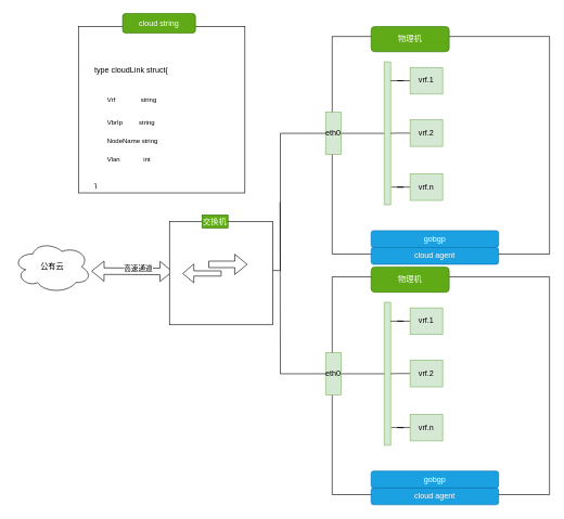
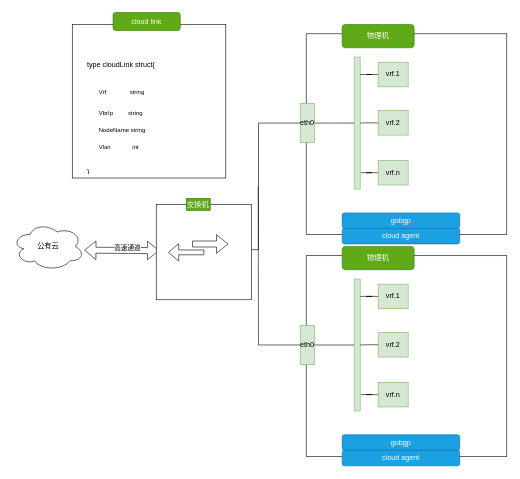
- <mxCell id="22" value="cloud string" style="rounded=1;whiteSpace=wrap;html=1;fillColor=#60a917;strokeColor=#2D7600;fontColor=#ffffff;" vertex="1" parent="1"><mxGeometry x="188" y="20" width="112" height="30" as="geometry" /></mxCell>
+ <mxCell id="22" value="cloud link" style="rounded=1;whiteSpace=wrap;html=1;fillColor=#60a917;strokeColor=#2D7600;fontColor=#ffffff;" vertex="1" parent="1"><mxGeometry x="188" y="20" width="112" height="30" as="geometry" /></mxCell>
